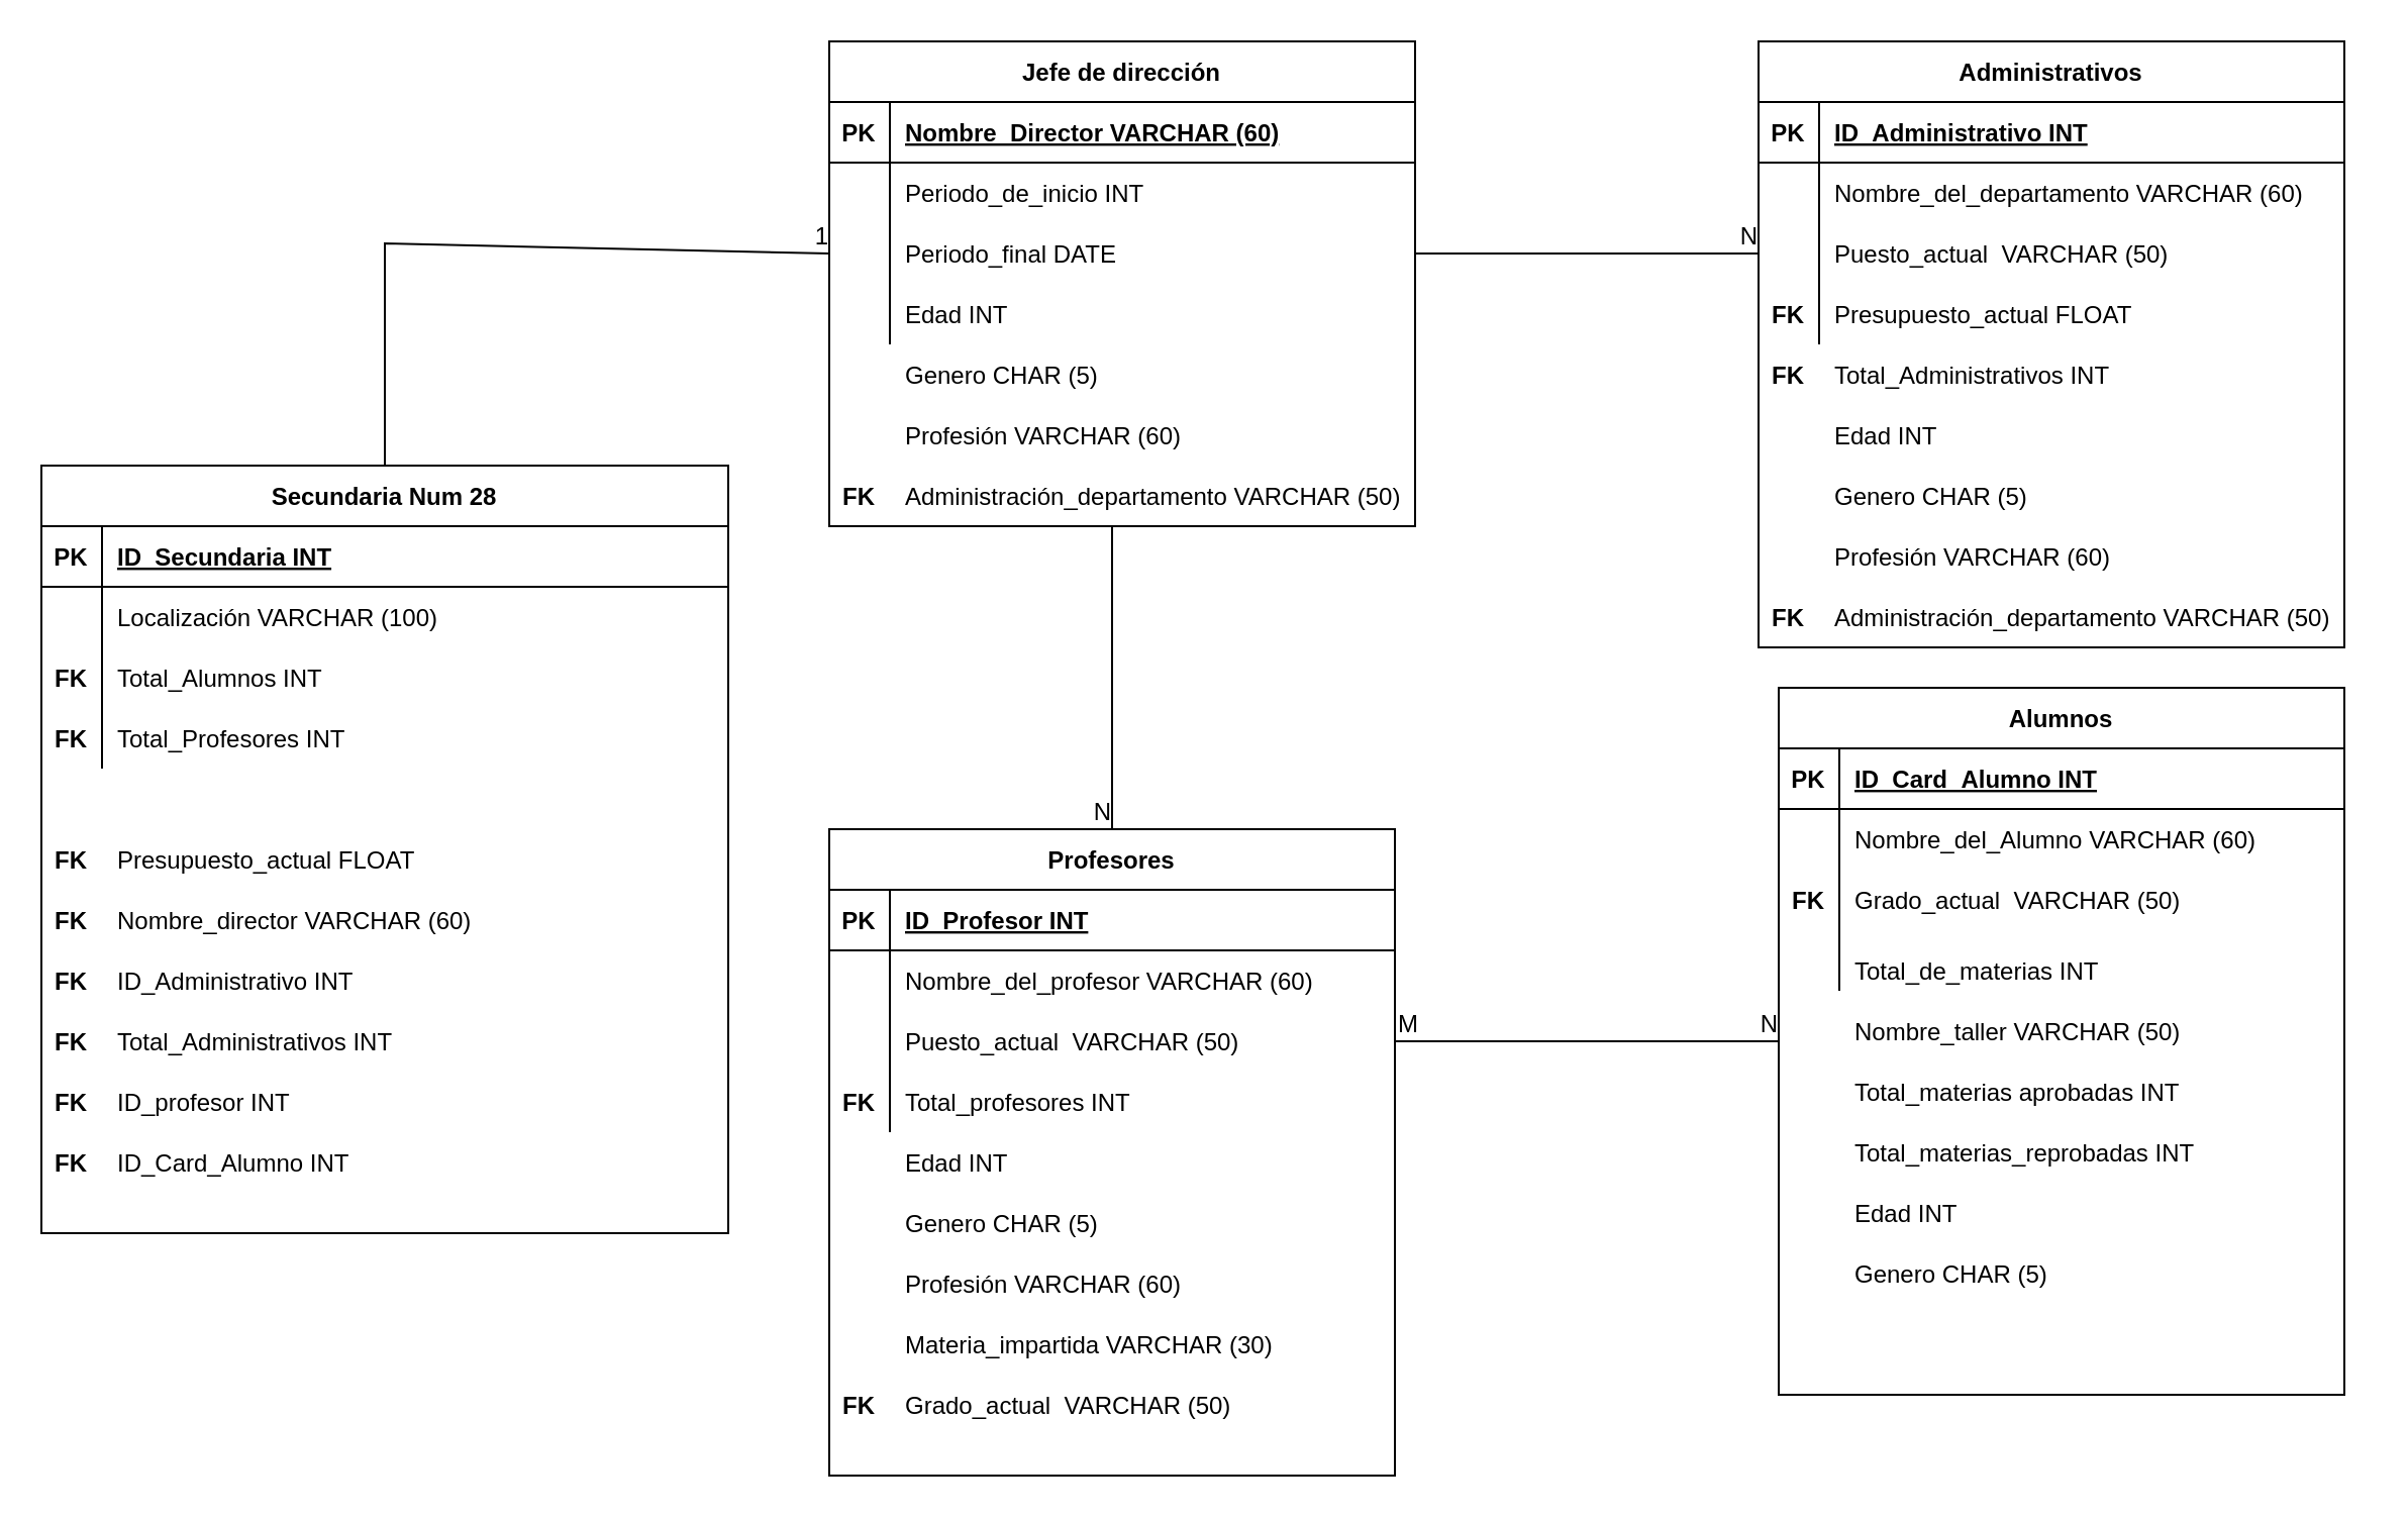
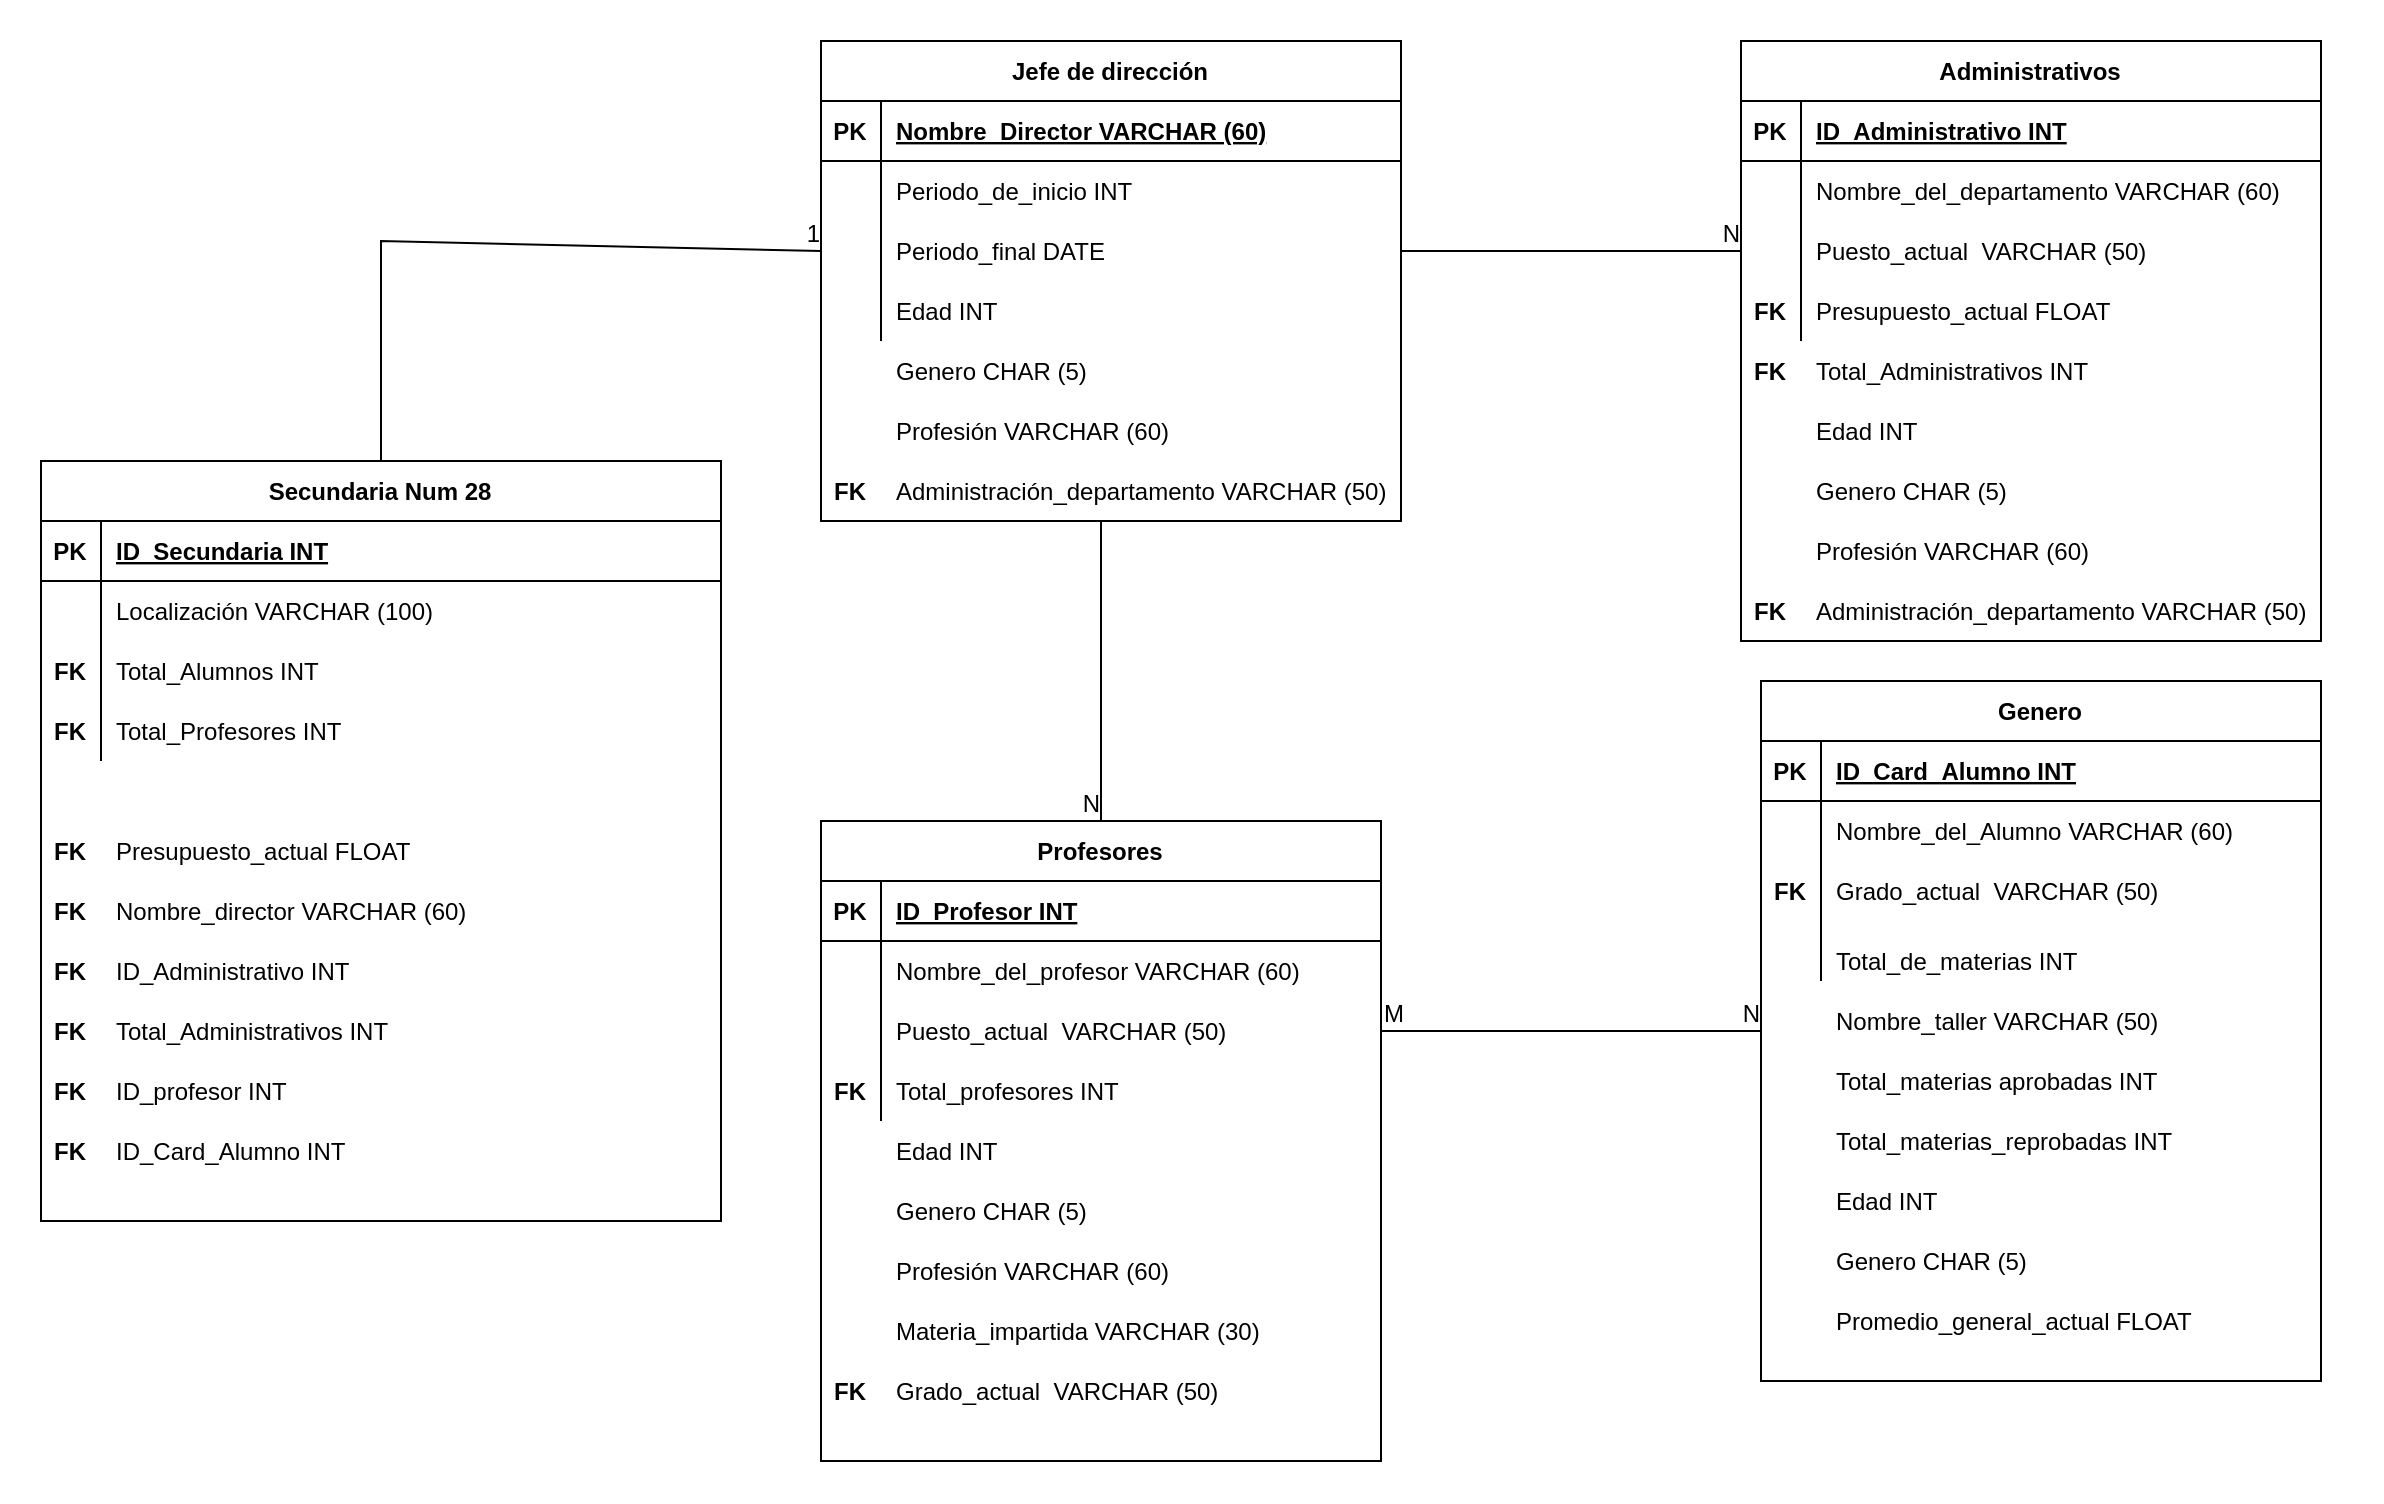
- <mxCell id="82" value="Alumnos" style="shape=table;startSize=30;container=1;collapsible=1;childLayout=tableLayout;fixedRows=1;rowLines=0;fontStyle=1;align=center;resizeLast=1;" vertex="1" parent="1"><mxGeometry x="880" y="340" width="280" height="350" as="geometry" /></mxCell>
+ <mxCell id="82" value="Genero" style="shape=table;startSize=30;container=1;collapsible=1;childLayout=tableLayout;fixedRows=1;rowLines=0;fontStyle=1;align=center;resizeLast=1;" vertex="1" parent="1"><mxGeometry x="880" y="340" width="280" height="350" as="geometry" /></mxCell>
+ <mxCell id="104" value="Promedio_general_actual FLOAT" style="shape=partialRectangle;connectable=0;fillColor=none;top=0;left=0;bottom=0;right=0;align=left;spacingLeft=6;overflow=hidden;" vertex="1" parent="1"><mxGeometry x="910" y="645" width="250" height="30" as="geometry"><mxRectangle width="250" height="30" as="alternateBounds" /></mxGeometry></mxCell>
